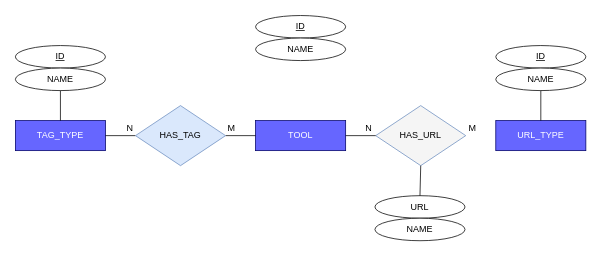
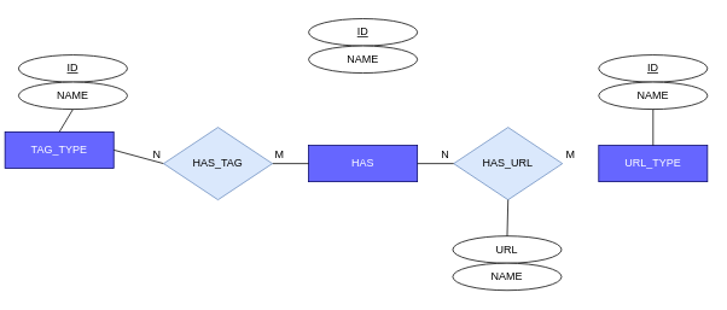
- <mxCell id="2" value="TAG_TYPE" style="rounded=0;whiteSpace=wrap;html=1;fillColor=#6666FF;strokeColor=#000066;fontColor=#FFFFFF;" parent="1" vertex="1"><mxGeometry x="20" y="160" width="120" height="40" as="geometry" /></mxCell>
+ <mxCell id="2" value="TAG_TYPE" style="rounded=0;whiteSpace=wrap;html=1;fillColor=#6666FF;strokeColor=#000066;fontColor=#FFFFFF;" parent="1" vertex="1"><mxGeometry x="5" y="145" width="120" height="40" as="geometry" /></mxCell>
- <mxCell id="4" value="TOOL" style="rounded=0;whiteSpace=wrap;html=1;fillColor=#6666FF;strokeColor=#000066;fontColor=#FFFFFF;" parent="1" vertex="1"><mxGeometry x="340" y="160" width="120" height="40" as="geometry" /></mxCell>
+ <mxCell id="4" value="HAS" style="rounded=0;whiteSpace=wrap;html=1;fillColor=#6666FF;strokeColor=#000066;fontColor=#FFFFFF;" parent="1" vertex="1"><mxGeometry x="340" y="160" width="120" height="40" as="geometry" /></mxCell>
- <mxCell id="9" value="HAS_URL" style="rhombus;whiteSpace=wrap;html=1;fillColor=#f5f5f5;strokeColor=#6c8ebf;" parent="1" vertex="1"><mxGeometry x="500" y="140" width="120" height="80" as="geometry" /></mxCell>
+ <mxCell id="9" value="HAS_URL" style="rhombus;whiteSpace=wrap;html=1;fillColor=#dae8fc;strokeColor=#6c8ebf;" parent="1" vertex="1"><mxGeometry x="500" y="140" width="120" height="80" as="geometry" /></mxCell>
